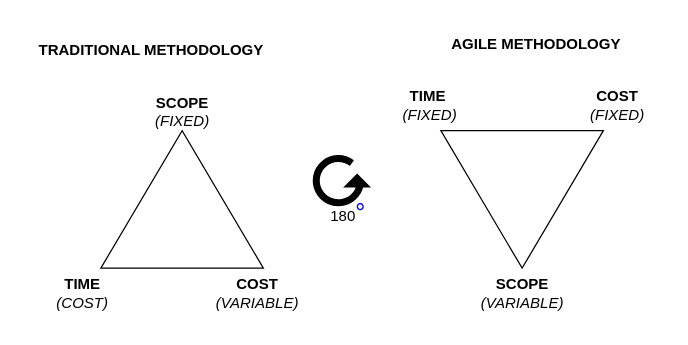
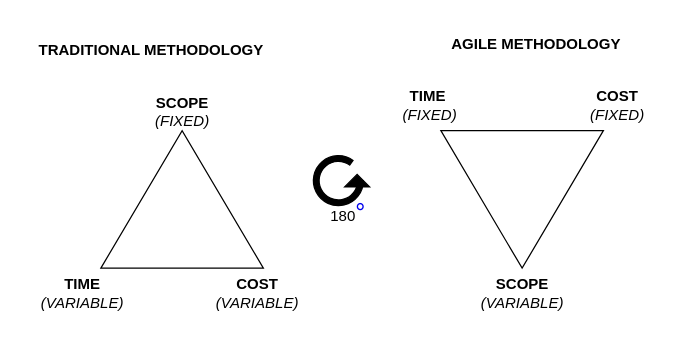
- <mxCell id="4" value="&lt;b&gt;TIME&lt;/b&gt;&lt;div&gt;&lt;i&gt;(COST)&lt;/i&gt;&lt;/div&gt;" style="text;html=1;align=center;verticalAlign=middle;resizable=0;points=[];autosize=1;strokeColor=none;fillColor=none;" parent="1" vertex="1"><mxGeometry x="20" y="214" width="90" height="40" as="geometry" /></mxCell>
+ <mxCell id="4" value="&lt;b&gt;TIME&lt;/b&gt;&lt;div&gt;&lt;i&gt;(VARIABLE)&lt;/i&gt;&lt;/div&gt;" style="text;html=1;align=center;verticalAlign=middle;resizable=0;points=[];autosize=1;strokeColor=none;fillColor=none;" parent="1" vertex="1"><mxGeometry x="20" y="214" width="90" height="40" as="geometry" /></mxCell>
